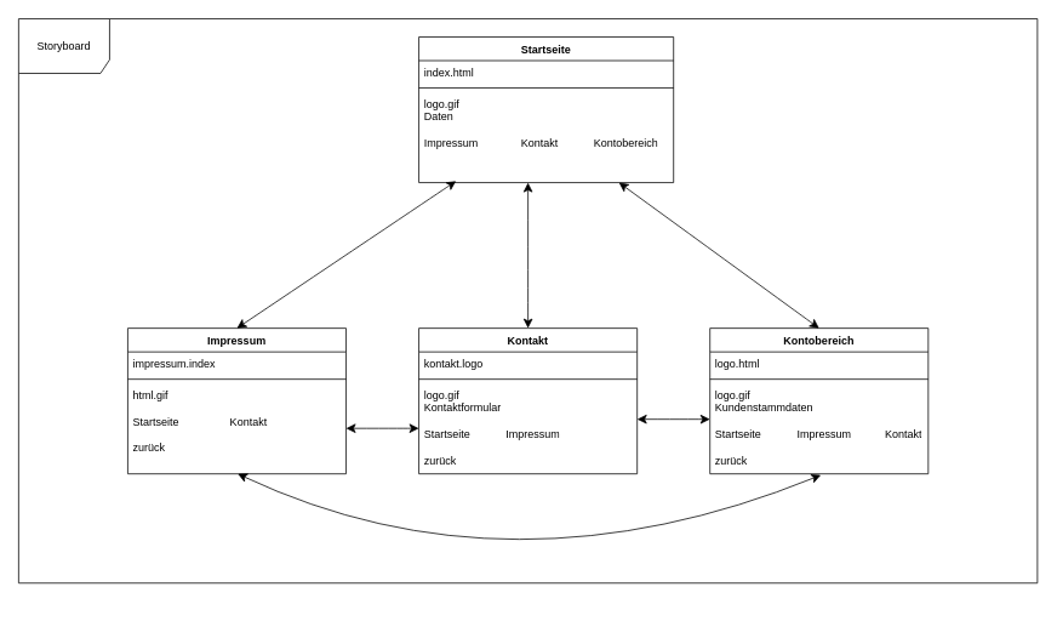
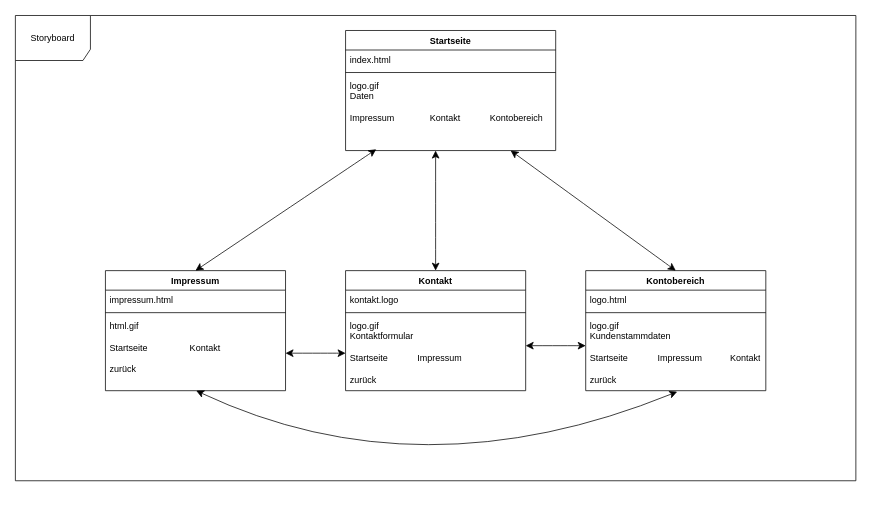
- <mxCell id="8" value="impressum.index" style="text;strokeColor=none;fillColor=none;align=left;verticalAlign=top;spacingLeft=4;spacingRight=4;overflow=hidden;rotatable=0;points=[[0,0.5],[1,0.5]];portConstraint=eastwest;whiteSpace=wrap;html=1;" vertex="1" parent="7"><mxGeometry y="26" width="240" height="26" as="geometry" /></mxCell>
+ <mxCell id="8" value="impressum.html" style="text;strokeColor=none;fillColor=none;align=left;verticalAlign=top;spacingLeft=4;spacingRight=4;overflow=hidden;rotatable=0;points=[[0,0.5],[1,0.5]];portConstraint=eastwest;whiteSpace=wrap;html=1;" vertex="1" parent="7"><mxGeometry y="26" width="240" height="26" as="geometry" /></mxCell>
